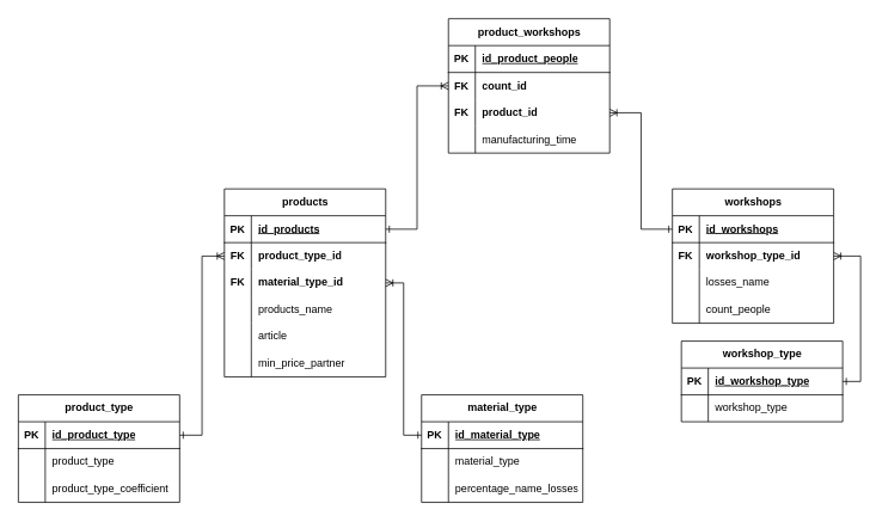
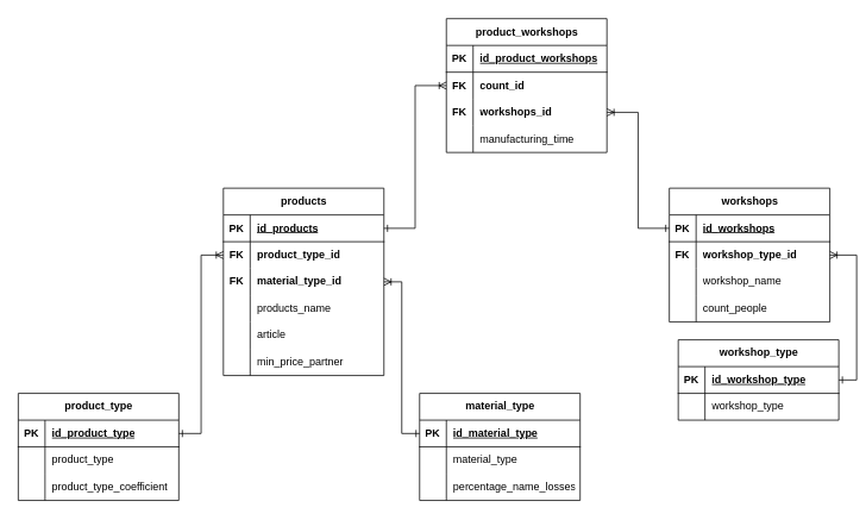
- <mxCell id="64" value="id_&lt;span style=&quot;text-align: center; text-wrap-mode: nowrap;&quot;&gt;product_people&lt;/span&gt;" style="shape=partialRectangle;connectable=0;fillColor=none;top=0;left=0;bottom=0;right=0;align=left;spacingLeft=6;fontStyle=5;overflow=hidden;whiteSpace=wrap;html=1;" parent="62" vertex="1"><mxGeometry x="30" width="150" height="30" as="geometry"><mxRectangle width="150" height="30" as="alternateBounds" /></mxGeometry></mxCell>
+ <mxCell id="64" value="id_&lt;span style=&quot;text-align: center; text-wrap-mode: nowrap;&quot;&gt;product_workshops&lt;/span&gt;" style="shape=partialRectangle;connectable=0;fillColor=none;top=0;left=0;bottom=0;right=0;align=left;spacingLeft=6;fontStyle=5;overflow=hidden;whiteSpace=wrap;html=1;" parent="62" vertex="1"><mxGeometry x="30" width="150" height="30" as="geometry"><mxRectangle width="150" height="30" as="alternateBounds" /></mxGeometry></mxCell>
- <mxCell id="70" value="&lt;span style=&quot;text-align: center; text-wrap-mode: nowrap;&quot;&gt;product&lt;/span&gt;&lt;span style=&quot;text-align: center; text-wrap-mode: nowrap;&quot;&gt;&lt;span style=&quot;&quot;&gt;_id&lt;/span&gt;&lt;/span&gt;" style="shape=partialRectangle;connectable=0;fillColor=none;top=0;left=0;bottom=0;right=0;align=left;spacingLeft=6;overflow=hidden;whiteSpace=wrap;html=1;fontStyle=1" parent="68" vertex="1"><mxGeometry x="30" width="150" height="30" as="geometry"><mxRectangle width="150" height="30" as="alternateBounds" /></mxGeometry></mxCell>
+ <mxCell id="70" value="&lt;span style=&quot;text-align: center; text-wrap-mode: nowrap;&quot;&gt;workshops&lt;/span&gt;&lt;span style=&quot;text-align: center; text-wrap-mode: nowrap;&quot;&gt;&lt;span style=&quot;&quot;&gt;_id&lt;/span&gt;&lt;/span&gt;" style="shape=partialRectangle;connectable=0;fillColor=none;top=0;left=0;bottom=0;right=0;align=left;spacingLeft=6;overflow=hidden;whiteSpace=wrap;html=1;fontStyle=1" parent="68" vertex="1"><mxGeometry x="30" width="150" height="30" as="geometry"><mxRectangle width="150" height="30" as="alternateBounds" /></mxGeometry></mxCell>
- <mxCell id="38" value="&lt;span style=&quot;text-align: center; text-wrap-mode: nowrap;&quot;&gt;losses_name&lt;/span&gt;" style="shape=partialRectangle;connectable=0;fillColor=none;top=0;left=0;bottom=0;right=0;align=left;spacingLeft=6;overflow=hidden;whiteSpace=wrap;html=1;" parent="36" vertex="1"><mxGeometry x="30" width="150" height="30" as="geometry"><mxRectangle width="150" height="30" as="alternateBounds" /></mxGeometry></mxCell>
+ <mxCell id="38" value="&lt;span style=&quot;text-align: center; text-wrap-mode: nowrap;&quot;&gt;workshop_name&lt;/span&gt;" style="shape=partialRectangle;connectable=0;fillColor=none;top=0;left=0;bottom=0;right=0;align=left;spacingLeft=6;overflow=hidden;whiteSpace=wrap;html=1;" parent="36" vertex="1"><mxGeometry x="30" width="150" height="30" as="geometry"><mxRectangle width="150" height="30" as="alternateBounds" /></mxGeometry></mxCell>
